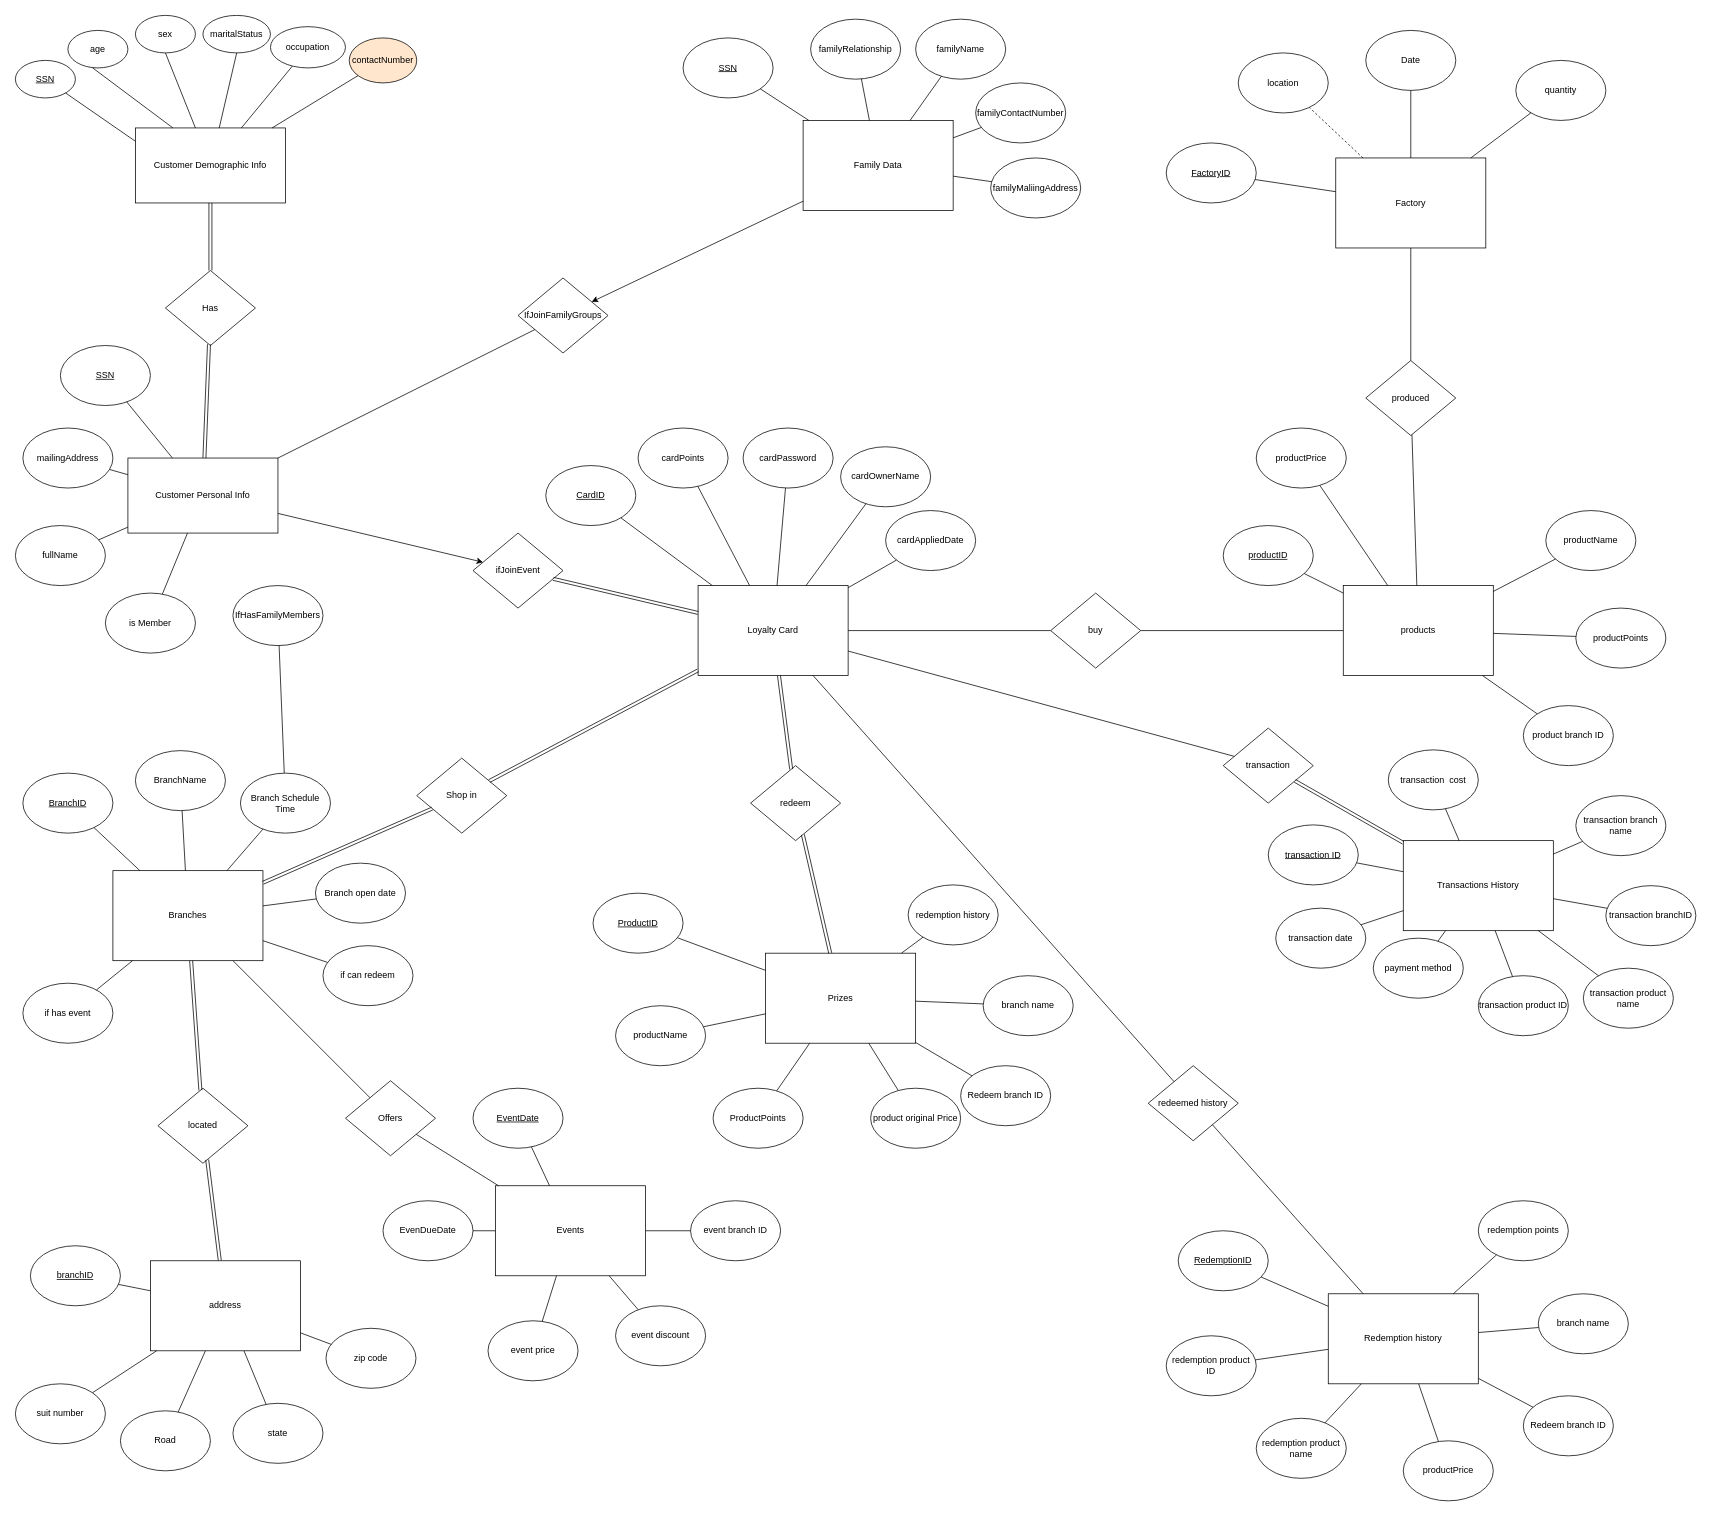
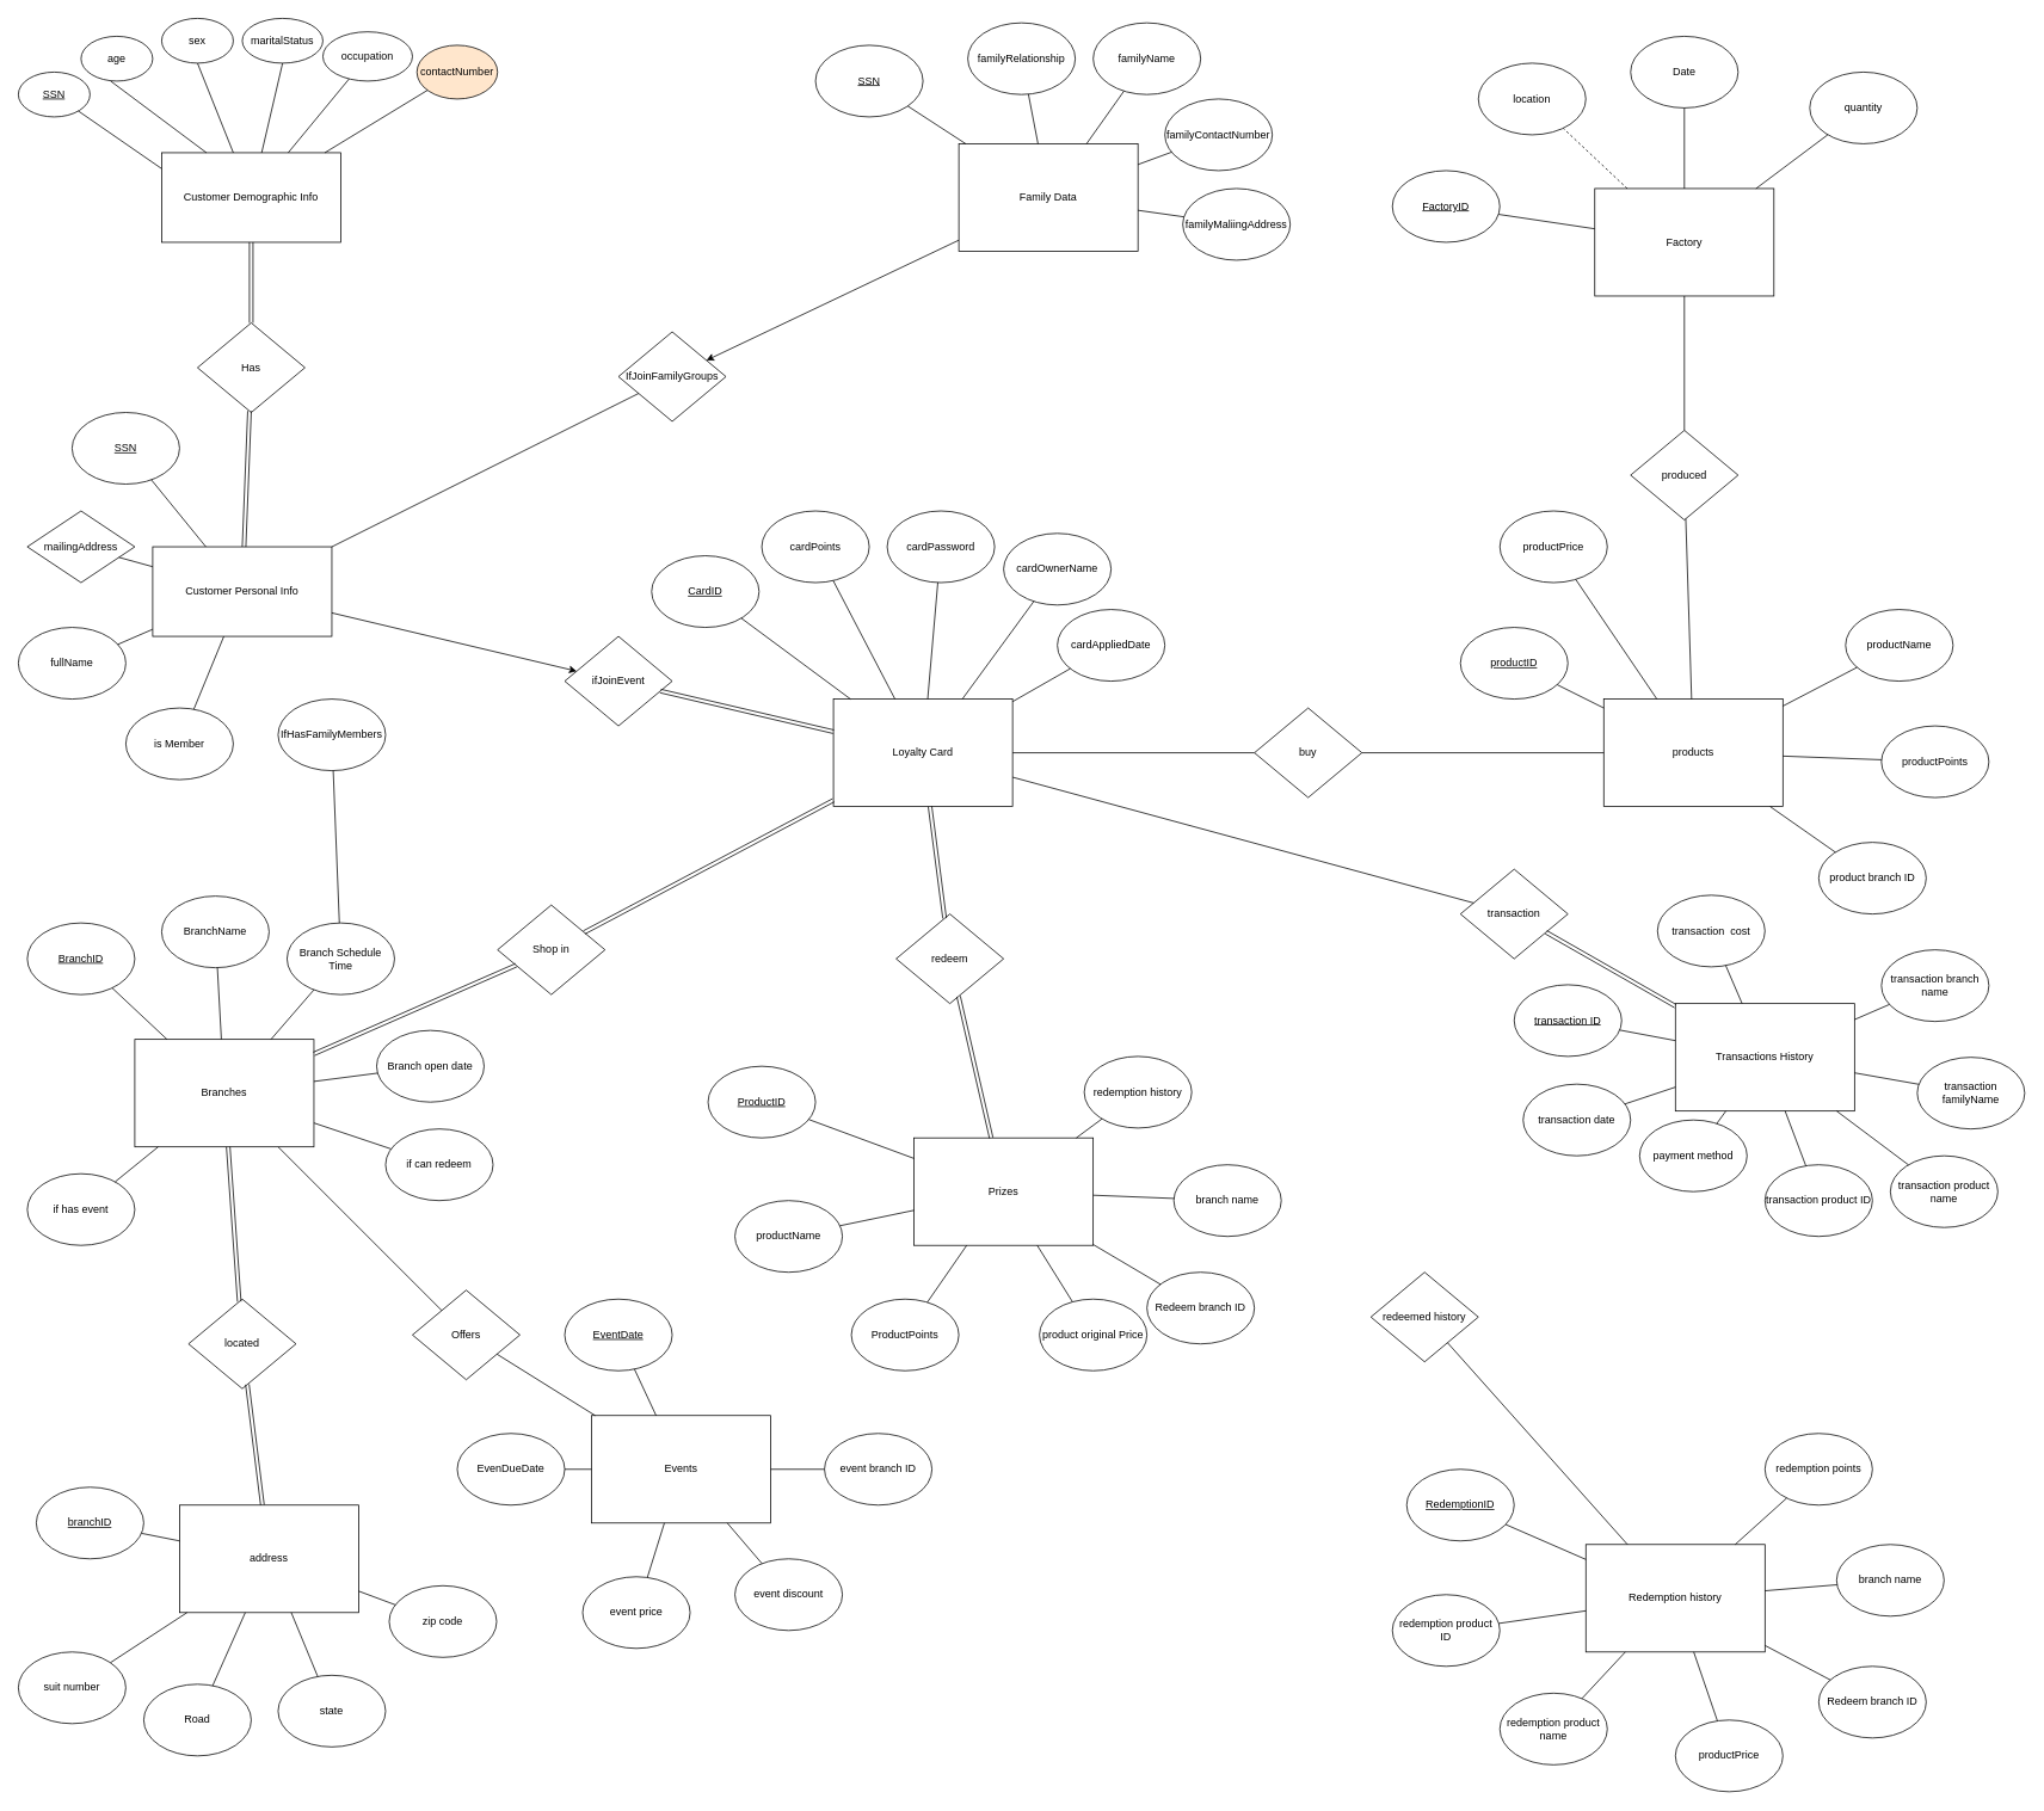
- <mxCell id="33" value="mailingAddress" style="ellipse;whiteSpace=wrap;html=1;rounded=0;strokeColor=default;fontFamily=Helvetica;fontSize=12;fontColor=default;fillColor=default;" vertex="1" parent="1"><mxGeometry x="30" y="570" width="120" height="80" as="geometry" /></mxCell>
+ <mxCell id="33" value="mailingAddress" style="rhombus;whiteSpace=wrap;html=1;strokeColor=default;fontFamily=Helvetica;fontSize=12;fontColor=default;fillColor=default;" vertex="1" parent="1"><mxGeometry x="30" y="570" width="120" height="80" as="geometry" /></mxCell>
- <mxCell id="162" value="" style="endArrow=none;html=1;rounded=0;fontFamily=Helvetica;fontSize=12;fontColor=default;" edge="1" parent="1" source="157" target="42"><mxGeometry width="50" height="50" relative="1" as="geometry"><mxPoint x="870" y="1210" as="sourcePoint" /><mxPoint x="920" y="1160" as="targetPoint" /></mxGeometry></mxCell>
- <mxCell id="143" value="transaction branchID" style="ellipse;whiteSpace=wrap;html=1;rounded=0;strokeColor=default;fontFamily=Helvetica;fontSize=12;fontColor=default;fillColor=default;" vertex="1" parent="1"><mxGeometry x="2140" y="1180" width="120" height="80" as="geometry" /></mxCell>
+ <mxCell id="143" value="transaction familyName" style="ellipse;whiteSpace=wrap;html=1;rounded=0;strokeColor=default;fontFamily=Helvetica;fontSize=12;fontColor=default;fillColor=default;" vertex="1" parent="1"><mxGeometry x="2140" y="1180" width="120" height="80" as="geometry" /></mxCell>
